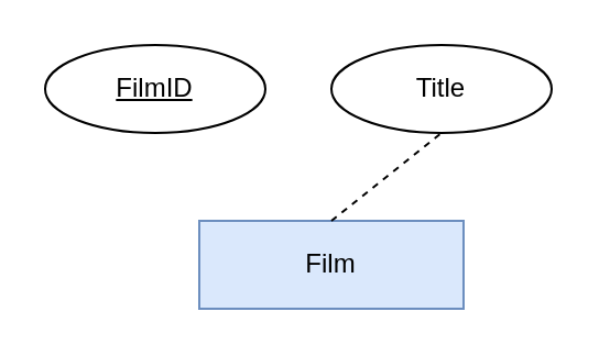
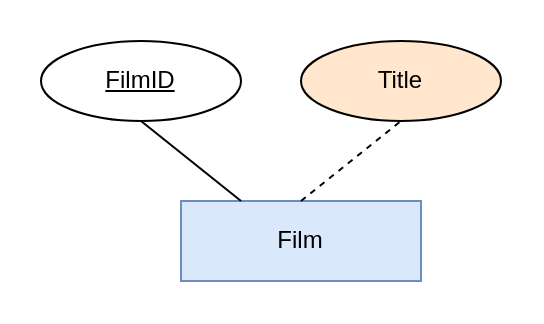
- <mxCell id="5" value="Title" style="ellipse;whiteSpace=wrap;html=1;" vertex="1" parent="1"><mxGeometry x="150" y="20" width="100" height="40" as="geometry" /></mxCell>
+ <mxCell id="5" value="Title" style="ellipse;whiteSpace=wrap;html=1;fillColor=#ffe6cc;" vertex="1" parent="1"><mxGeometry x="150" y="20" width="100" height="40" as="geometry" /></mxCell>
+ <mxCell id="4" value="" style="endArrow=none;html=1;exitX=0.25;exitY=0;exitDx=0;exitDy=0;entryX=0.5;entryY=1;entryDx=0;entryDy=0;" edge="1" parent="1" source="2" target="3"><mxGeometry width="50" height="50" relative="1" as="geometry"><mxPoint x="30" y="120" as="sourcePoint" /><mxPoint x="50" y="130" as="targetPoint" /></mxGeometry></mxCell>
